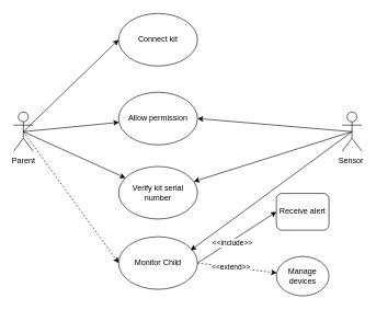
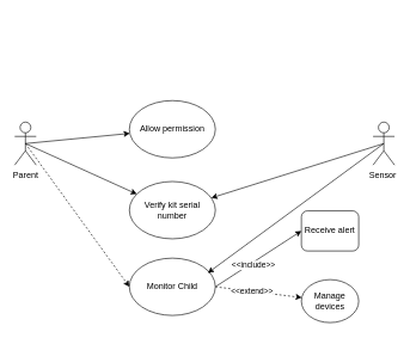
- <mxCell id="7" value="Connect kit" style="ellipse;whiteSpace=wrap;html=1;" vertex="1" parent="1"><mxGeometry x="180" y="20" width="120" height="80" as="geometry" /></mxCell>
- <mxCell id="2" style="rounded=0;orthogonalLoop=1;jettySize=auto;html=1;exitX=0.5;exitY=0.5;exitDx=0;exitDy=0;exitPerimeter=0;entryX=0;entryY=0.5;entryDx=0;entryDy=0;" edge="1" parent="1" source="6" target="7"><mxGeometry relative="1" as="geometry" /></mxCell>
- <mxCell id="17" style="rounded=0;orthogonalLoop=1;jettySize=auto;html=1;exitX=0.5;exitY=0.5;exitDx=0;exitDy=0;exitPerimeter=0;entryX=1;entryY=0.5;entryDx=0;entryDy=0;" edge="1" parent="1" source="19" target="8"><mxGeometry relative="1" as="geometry" /></mxCell>
